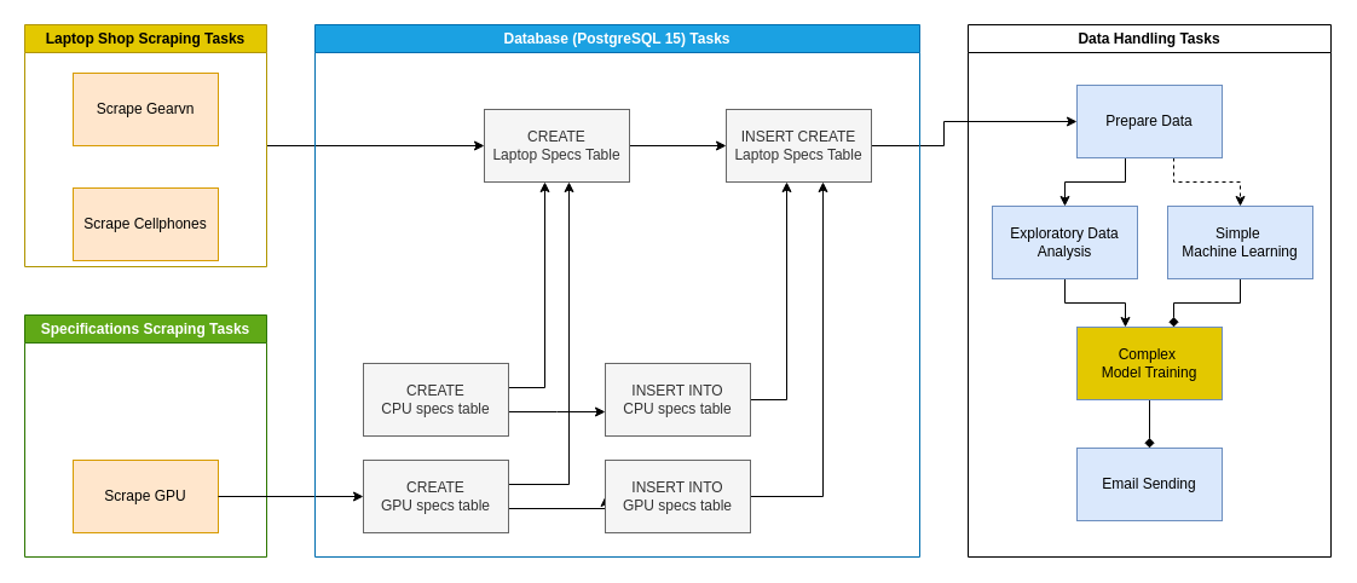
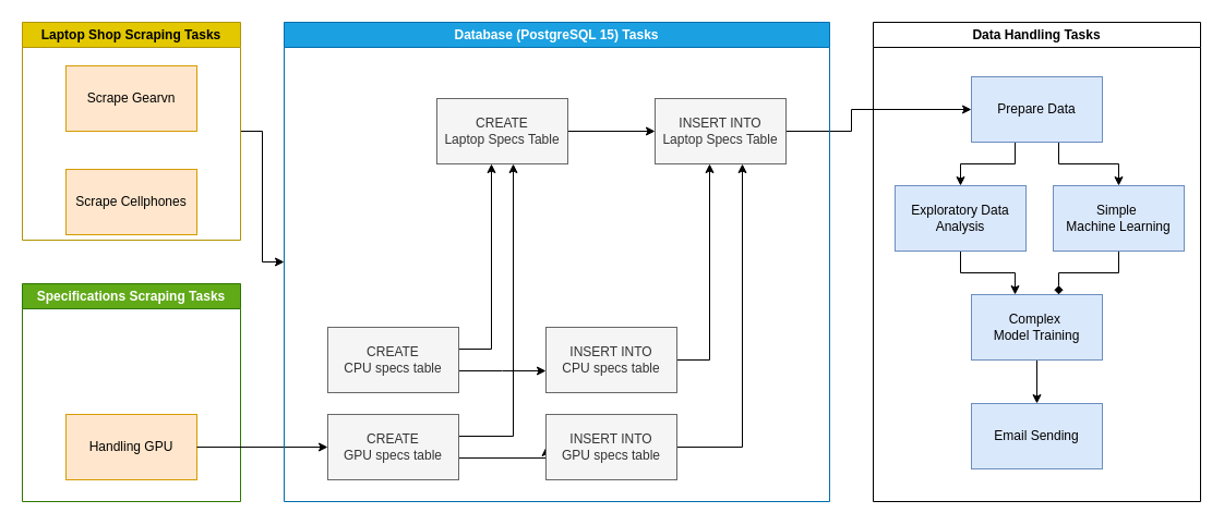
- <mxCell id="2" style="edgeStyle=orthogonalEdgeStyle;rounded=0;orthogonalLoop=1;jettySize=auto;html=1;" edge="1" parent="1" source="3" target="9"><mxGeometry relative="1" as="geometry" /></mxCell>
+ <mxCell id="2" style="edgeStyle=orthogonalEdgeStyle;rounded=0;orthogonalLoop=1;jettySize=auto;html=1;" edge="1" parent="1" source="3" target="23"><mxGeometry relative="1" as="geometry" /></mxCell>
- <mxCell id="22" value="&lt;div&gt;INSERT CREATE &lt;br&gt;&lt;/div&gt;&lt;div&gt;Laptop Specs Table&lt;/div&gt;" style="rounded=0;whiteSpace=wrap;html=1;fillColor=#f5f5f5;fontColor=#333333;strokeColor=#666666;" vertex="1" parent="1"><mxGeometry x="600" y="90" width="120" height="60" as="geometry" /></mxCell>
+ <mxCell id="22" value="&lt;div&gt;INSERT INTO &lt;br&gt;&lt;/div&gt;&lt;div&gt;Laptop Specs Table&lt;/div&gt;" style="rounded=0;whiteSpace=wrap;html=1;fillColor=#f5f5f5;fontColor=#333333;strokeColor=#666666;" vertex="1" parent="1"><mxGeometry x="600" y="90" width="120" height="60" as="geometry" /></mxCell>
- <mxCell id="26" style="edgeStyle=orthogonalEdgeStyle;rounded=0;orthogonalLoop=1;jettySize=auto;html=1;dashed=1;" edge="1" parent="24" source="27" target="31"><mxGeometry relative="1" as="geometry"><Array as="points"><mxPoint x="170" y="130" /><mxPoint x="225" y="130" /></Array></mxGeometry></mxCell>
+ <mxCell id="26" style="edgeStyle=orthogonalEdgeStyle;rounded=0;orthogonalLoop=1;jettySize=auto;html=1;" edge="1" parent="24" source="27" target="31"><mxGeometry relative="1" as="geometry"><Array as="points"><mxPoint x="170" y="130" /><mxPoint x="225" y="130" /></Array></mxGeometry></mxCell>
- <mxCell id="33" value="&lt;div&gt;Complex&amp;nbsp;&lt;/div&gt;&lt;div&gt;Model Training&lt;/div&gt;" style="rounded=0;whiteSpace=wrap;html=1;fillColor=#e3c800;strokeColor=#6c8ebf;" vertex="1" parent="24"><mxGeometry x="90" y="250" width="120" height="60" as="geometry" /></mxCell>
+ <mxCell id="33" value="&lt;div&gt;Complex&amp;nbsp;&lt;/div&gt;&lt;div&gt;Model Training&lt;/div&gt;" style="rounded=0;whiteSpace=wrap;html=1;fillColor=#dae8fc;strokeColor=#6c8ebf;" vertex="1" parent="24"><mxGeometry x="90" y="250" width="120" height="60" as="geometry" /></mxCell>
- <mxCell id="32" style="edgeStyle=orthogonalEdgeStyle;rounded=0;orthogonalLoop=1;jettySize=auto;html=1;endArrow=diamond;" edge="1" parent="24" source="33" target="34"><mxGeometry relative="1" as="geometry" /></mxCell>
+ <mxCell id="32" style="edgeStyle=orthogonalEdgeStyle;rounded=0;orthogonalLoop=1;jettySize=auto;html=1;" edge="1" parent="24" source="33" target="34"><mxGeometry relative="1" as="geometry" /></mxCell>
- <mxCell id="7" value="Scrape GPU" style="rounded=0;whiteSpace=wrap;html=1;fillColor=#ffe6cc;strokeColor=#d79b00;" vertex="1" parent="6"><mxGeometry x="40" y="120" width="120" height="60" as="geometry" /></mxCell>
+ <mxCell id="7" value="Handling GPU" style="rounded=0;whiteSpace=wrap;html=1;fillColor=#ffe6cc;strokeColor=#d79b00;" vertex="1" parent="6"><mxGeometry x="40" y="120" width="120" height="60" as="geometry" /></mxCell>
